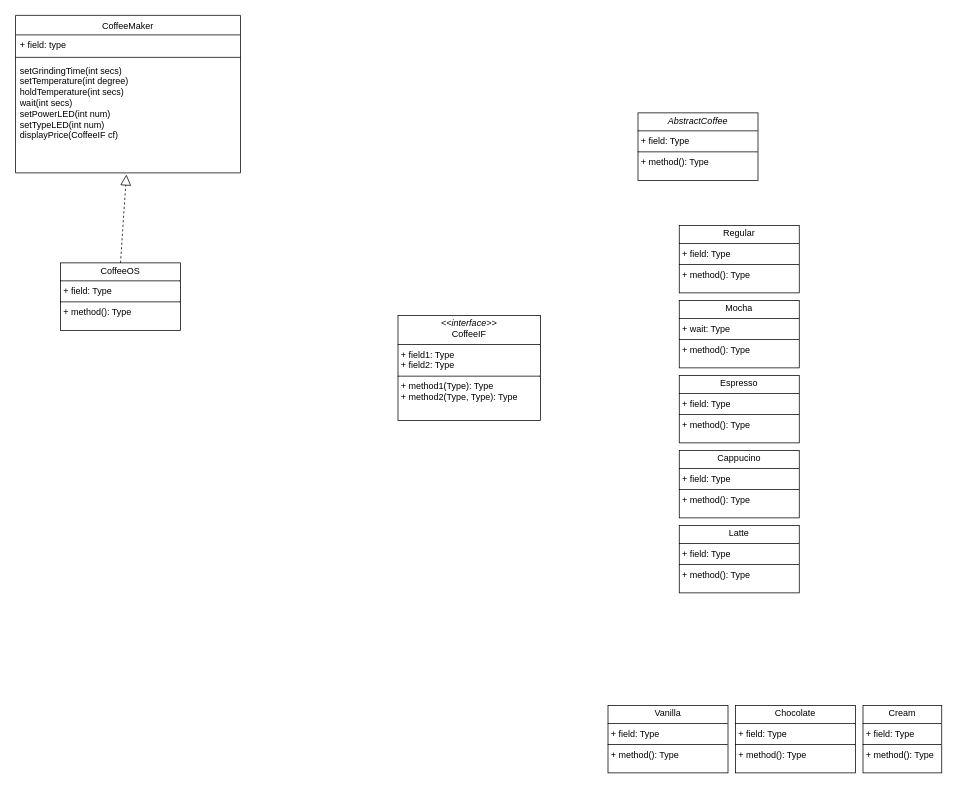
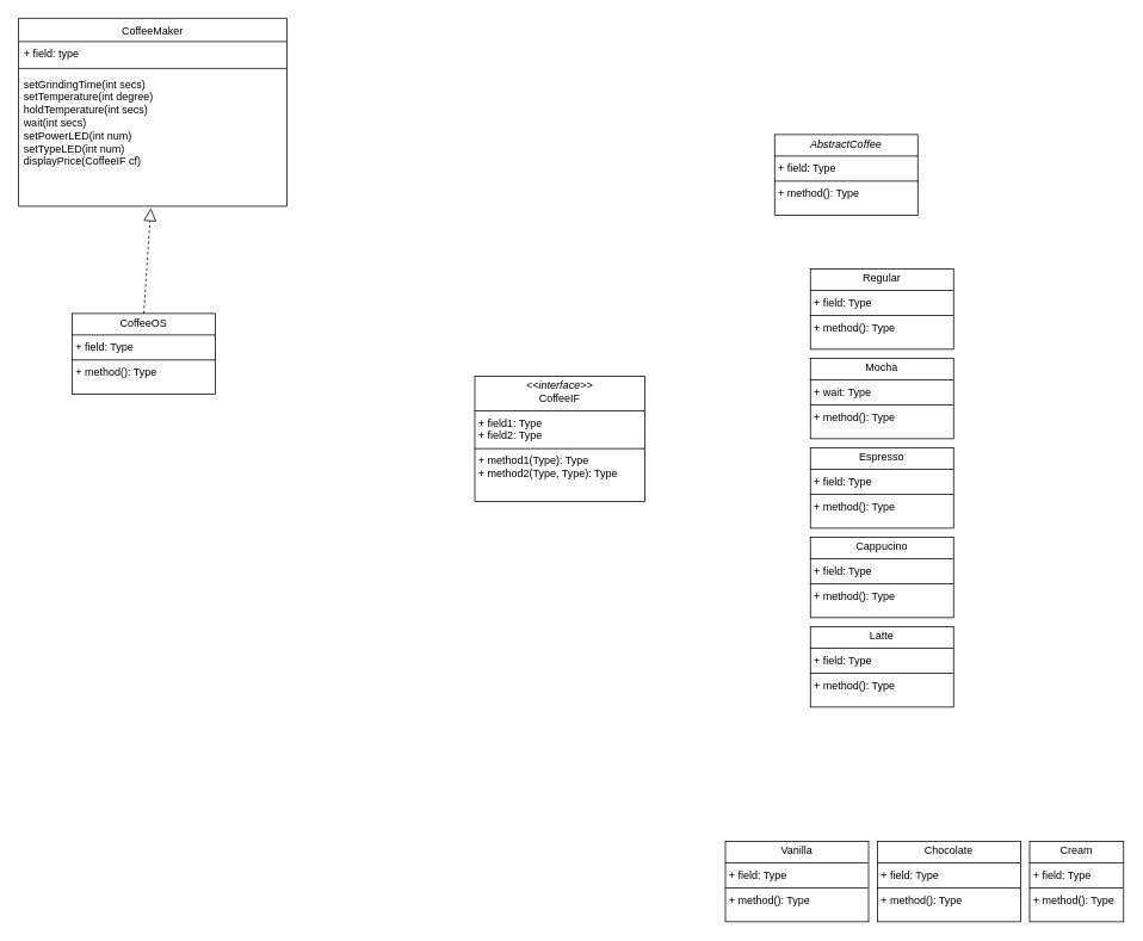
- <mxCell id="15" value="&lt;p style=&quot;margin:0px;margin-top:4px;text-align:center;&quot;&gt;&lt;i style=&quot;&quot;&gt;AbstractCoffee&lt;/i&gt;&lt;/p&gt;&lt;hr size=&quot;1&quot; style=&quot;border-style:solid;&quot;&gt;&lt;p style=&quot;margin:0px;margin-left:4px;&quot;&gt;+ field: Type&lt;/p&gt;&lt;hr size=&quot;1&quot; style=&quot;border-style:solid;&quot;&gt;&lt;p style=&quot;margin:0px;margin-left:4px;&quot;&gt;+ method(): Type&lt;/p&gt;" style="verticalAlign=top;align=left;overflow=fill;html=1;whiteSpace=wrap;" vertex="1" parent="1"><mxGeometry x="850" y="150" width="160" height="90" as="geometry" /></mxCell>
+ <mxCell id="15" value="&lt;p style=&quot;margin:0px;margin-top:4px;text-align:center;&quot;&gt;&lt;i style=&quot;&quot;&gt;AbstractCoffee&lt;/i&gt;&lt;/p&gt;&lt;hr size=&quot;1&quot; style=&quot;border-style:solid;&quot;&gt;&lt;p style=&quot;margin:0px;margin-left:4px;&quot;&gt;+ field: Type&lt;/p&gt;&lt;hr size=&quot;1&quot; style=&quot;border-style:solid;&quot;&gt;&lt;p style=&quot;margin:0px;margin-left:4px;&quot;&gt;+ method(): Type&lt;/p&gt;" style="verticalAlign=top;align=left;overflow=fill;html=1;whiteSpace=wrap;" vertex="1" parent="1"><mxGeometry x="865" y="150" width="160" height="90" as="geometry" /></mxCell>
